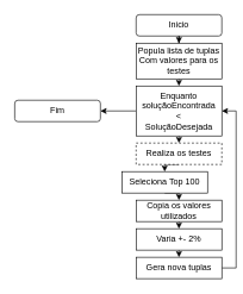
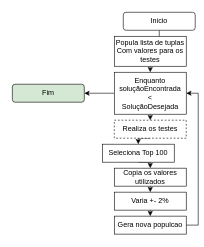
- <mxCell id="3" value="Inicio" style="rounded=1;whiteSpace=wrap;html=1;" vertex="1" parent="1"><mxGeometry x="190" y="20" width="120" height="30" as="geometry" /></mxCell>
+ <mxCell id="3" value="Inicio" style="rounded=1;whiteSpace=wrap;html=1;" vertex="1" parent="1"><mxGeometry x="205" y="20" width="120" height="30" as="geometry" /></mxCell>
- <mxCell id="19" value="Fim" style="rounded=1;whiteSpace=wrap;html=1;" vertex="1" parent="1"><mxGeometry x="20" y="140" width="120" height="30" as="geometry" /></mxCell>
+ <mxCell id="19" value="Fim" style="rounded=1;whiteSpace=wrap;html=1;fillColor=#d5e8d4;" vertex="1" parent="1"><mxGeometry x="20" y="140" width="120" height="30" as="geometry" /></mxCell>
- <mxCell id="14" value="Gera nova tuplas" style="rounded=0;whiteSpace=wrap;html=1;" vertex="1" parent="1"><mxGeometry x="190" y="360" width="120" height="30" as="geometry" /></mxCell>
+ <mxCell id="14" value="Gera nova populcao" style="rounded=0;whiteSpace=wrap;html=1;" vertex="1" parent="1"><mxGeometry x="190" y="360" width="120" height="30" as="geometry" /></mxCell>
